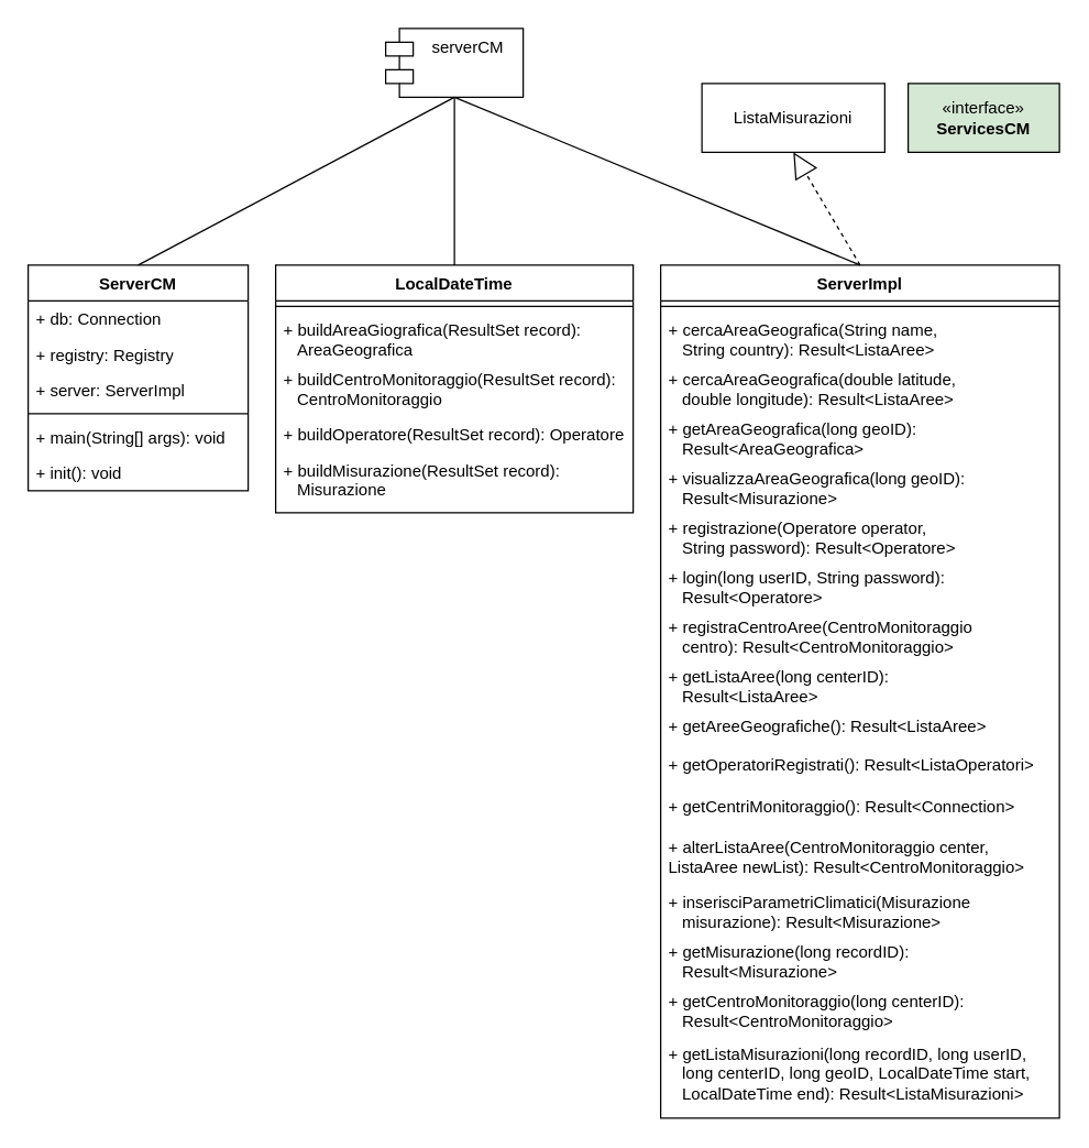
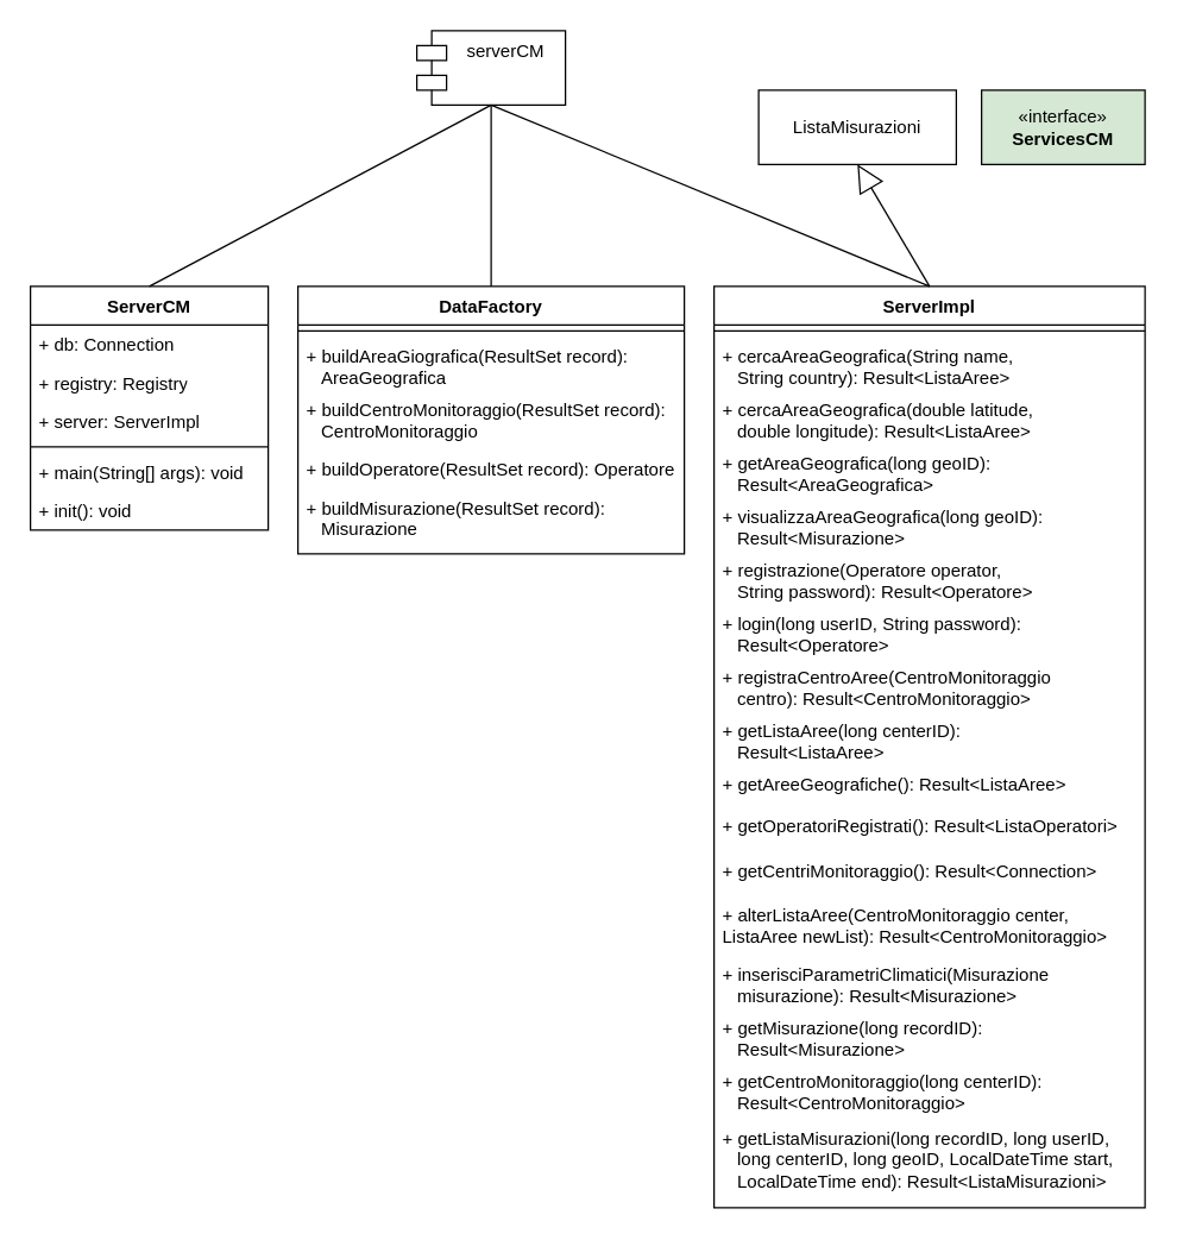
- <mxCell id="39" value="" style="endArrow=block;endSize=16;endFill=0;html=1;rounded=0;entryX=0.5;entryY=1;entryDx=0;entryDy=0;exitX=0.5;exitY=0;exitDx=0;exitDy=0;dashed=1;" parent="1" source="16" target="35" edge="1"><mxGeometry width="160" relative="1" as="geometry"><mxPoint x="490" y="150" as="sourcePoint" /><mxPoint x="650" y="150" as="targetPoint" /></mxGeometry></mxCell>
+ <mxCell id="39" value="" style="endArrow=block;endSize=16;endFill=0;html=1;rounded=0;entryX=0.5;entryY=1;entryDx=0;entryDy=0;exitX=0.5;exitY=0;exitDx=0;exitDy=0;" parent="1" source="16" target="35" edge="1"><mxGeometry width="160" relative="1" as="geometry"><mxPoint x="490" y="150" as="sourcePoint" /><mxPoint x="650" y="150" as="targetPoint" /></mxGeometry></mxCell>
- <mxCell id="3" value="LocalDateTime" style="swimlane;fontStyle=1;align=center;verticalAlign=top;childLayout=stackLayout;horizontal=1;startSize=26;horizontalStack=0;resizeParent=1;resizeParentMax=0;resizeLast=0;collapsible=1;marginBottom=0;whiteSpace=wrap;html=1;" parent="1" vertex="1"><mxGeometry x="200" y="192" width="260" height="180" as="geometry" /></mxCell>
+ <mxCell id="3" value="DataFactory" style="swimlane;fontStyle=1;align=center;verticalAlign=top;childLayout=stackLayout;horizontal=1;startSize=26;horizontalStack=0;resizeParent=1;resizeParentMax=0;resizeLast=0;collapsible=1;marginBottom=0;whiteSpace=wrap;html=1;" parent="1" vertex="1"><mxGeometry x="200" y="192" width="260" height="180" as="geometry" /></mxCell>
